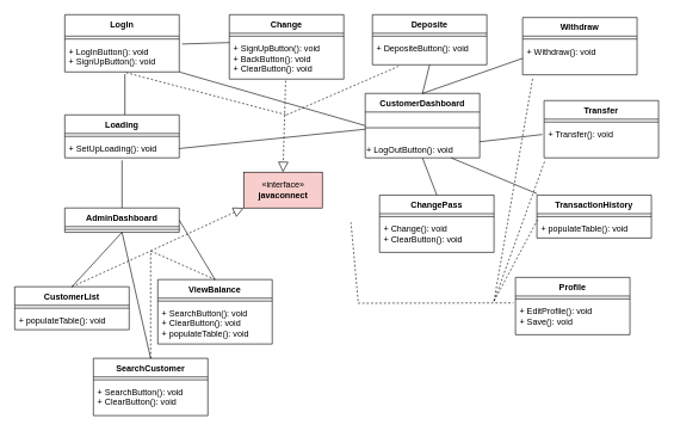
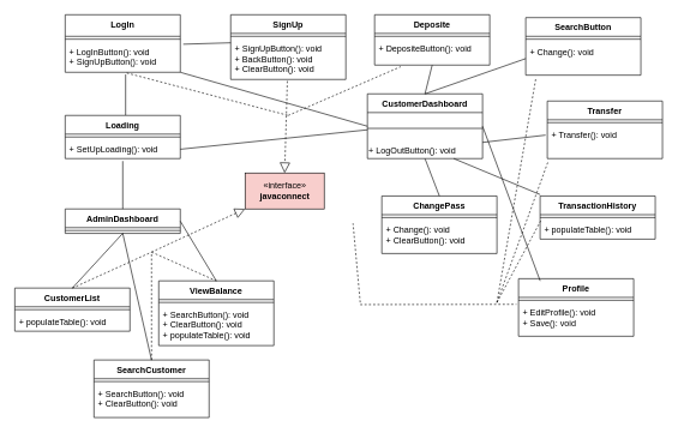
- <mxCell id="5" value="Change" style="swimlane;fontStyle=1;align=center;verticalAlign=top;childLayout=stackLayout;horizontal=1;startSize=26;horizontalStack=0;resizeParent=1;resizeParentMax=0;resizeLast=0;collapsible=1;marginBottom=0;" parent="1" vertex="1"><mxGeometry x="320" width="160" height="90" as="geometry" y="20" /></mxCell>
+ <mxCell id="5" value="SignUp" style="swimlane;fontStyle=1;align=center;verticalAlign=top;childLayout=stackLayout;horizontal=1;startSize=26;horizontalStack=0;resizeParent=1;resizeParentMax=0;resizeLast=0;collapsible=1;marginBottom=0;" parent="1" vertex="1"><mxGeometry x="320" width="160" height="90" as="geometry" y="20" /></mxCell>
- <mxCell id="36" value="Withdraw&#10;" style="swimlane;fontStyle=1;align=center;verticalAlign=top;childLayout=stackLayout;horizontal=1;startSize=26;horizontalStack=0;resizeParent=1;resizeParentMax=0;resizeLast=0;collapsible=1;marginBottom=0;" parent="1" vertex="1"><mxGeometry x="730" y="24" width="160" height="80" as="geometry" /></mxCell>
+ <mxCell id="36" value="SearchButton&#10;" style="swimlane;fontStyle=1;align=center;verticalAlign=top;childLayout=stackLayout;horizontal=1;startSize=26;horizontalStack=0;resizeParent=1;resizeParentMax=0;resizeLast=0;collapsible=1;marginBottom=0;" parent="1" vertex="1"><mxGeometry x="730" y="24" width="160" height="80" as="geometry" /></mxCell>
- <mxCell id="38" value="+ Withdraw(): void" style="text;strokeColor=none;fillColor=none;align=left;verticalAlign=top;spacingLeft=4;spacingRight=4;overflow=hidden;rotatable=0;points=[[0,0.5],[1,0.5]];portConstraint=eastwest;" parent="36" vertex="1"><mxGeometry y="34" width="160" height="46" as="geometry" /></mxCell>
+ <mxCell id="38" value="+ Change(): void" style="text;strokeColor=none;fillColor=none;align=left;verticalAlign=top;spacingLeft=4;spacingRight=4;overflow=hidden;rotatable=0;points=[[0,0.5],[1,0.5]];portConstraint=eastwest;" parent="36" vertex="1"><mxGeometry y="34" width="160" height="46" as="geometry" /></mxCell>
+ <mxCell id="57" value="" style="endArrow=none;html=1;entryX=0.188;entryY=0.038;entryDx=0;entryDy=0;entryPerimeter=0;exitX=1;exitY=0.5;exitDx=0;exitDy=0;" parent="1" source="28" target="54" edge="1"><mxGeometry width="50" height="50" relative="1" as="geometry"><mxPoint x="400" y="330" as="sourcePoint" /><mxPoint x="450" y="280" as="targetPoint" /></mxGeometry></mxCell>
